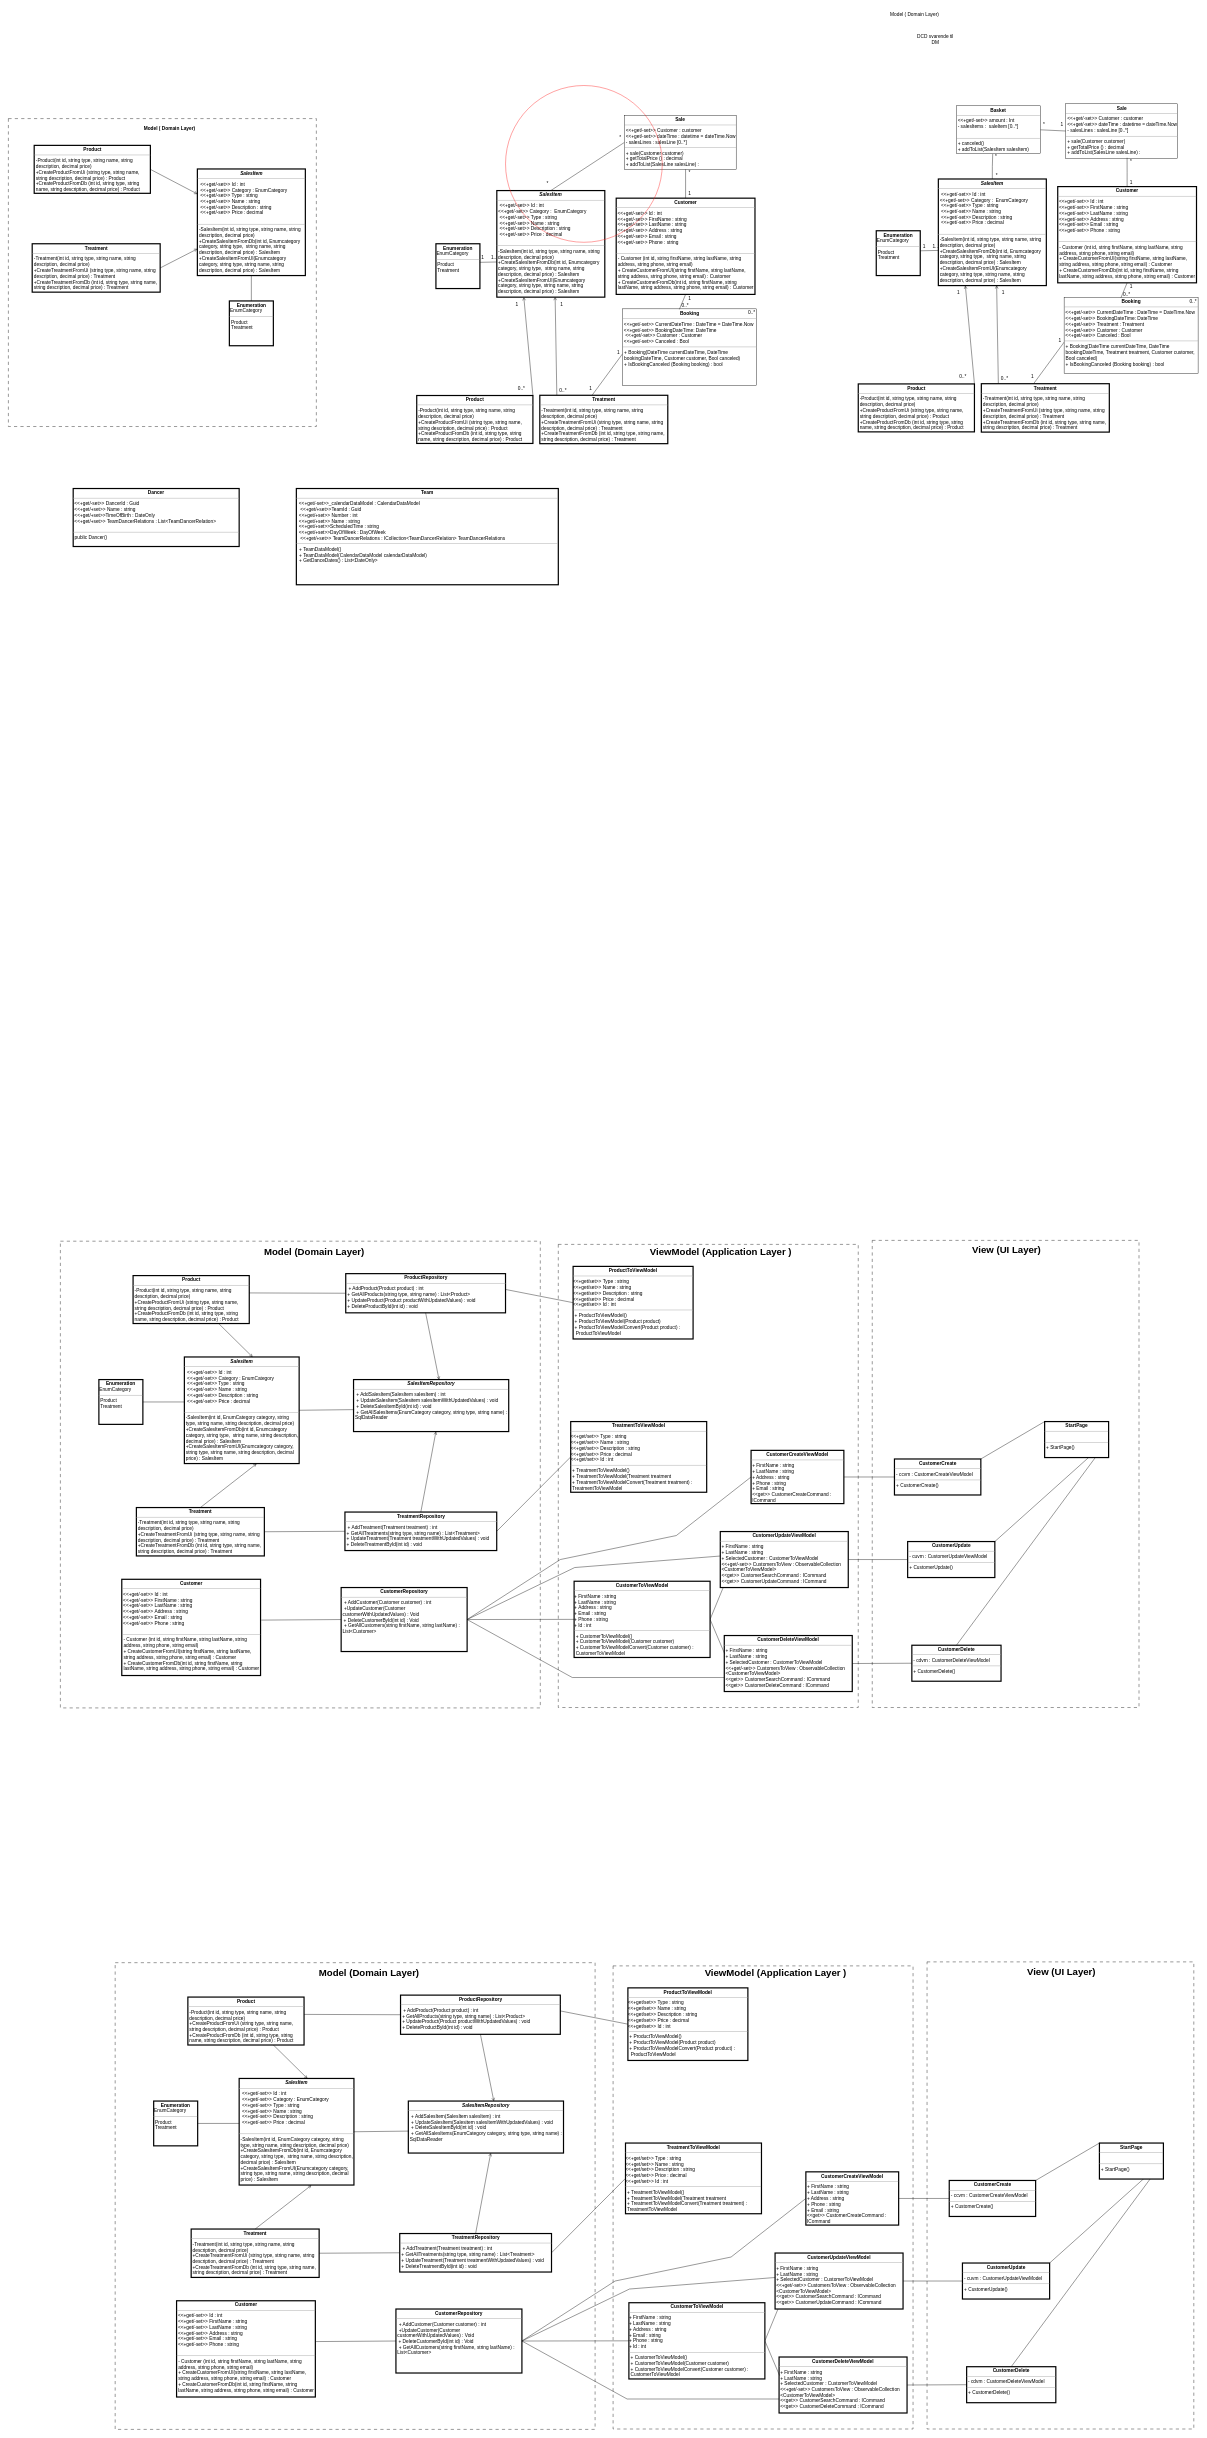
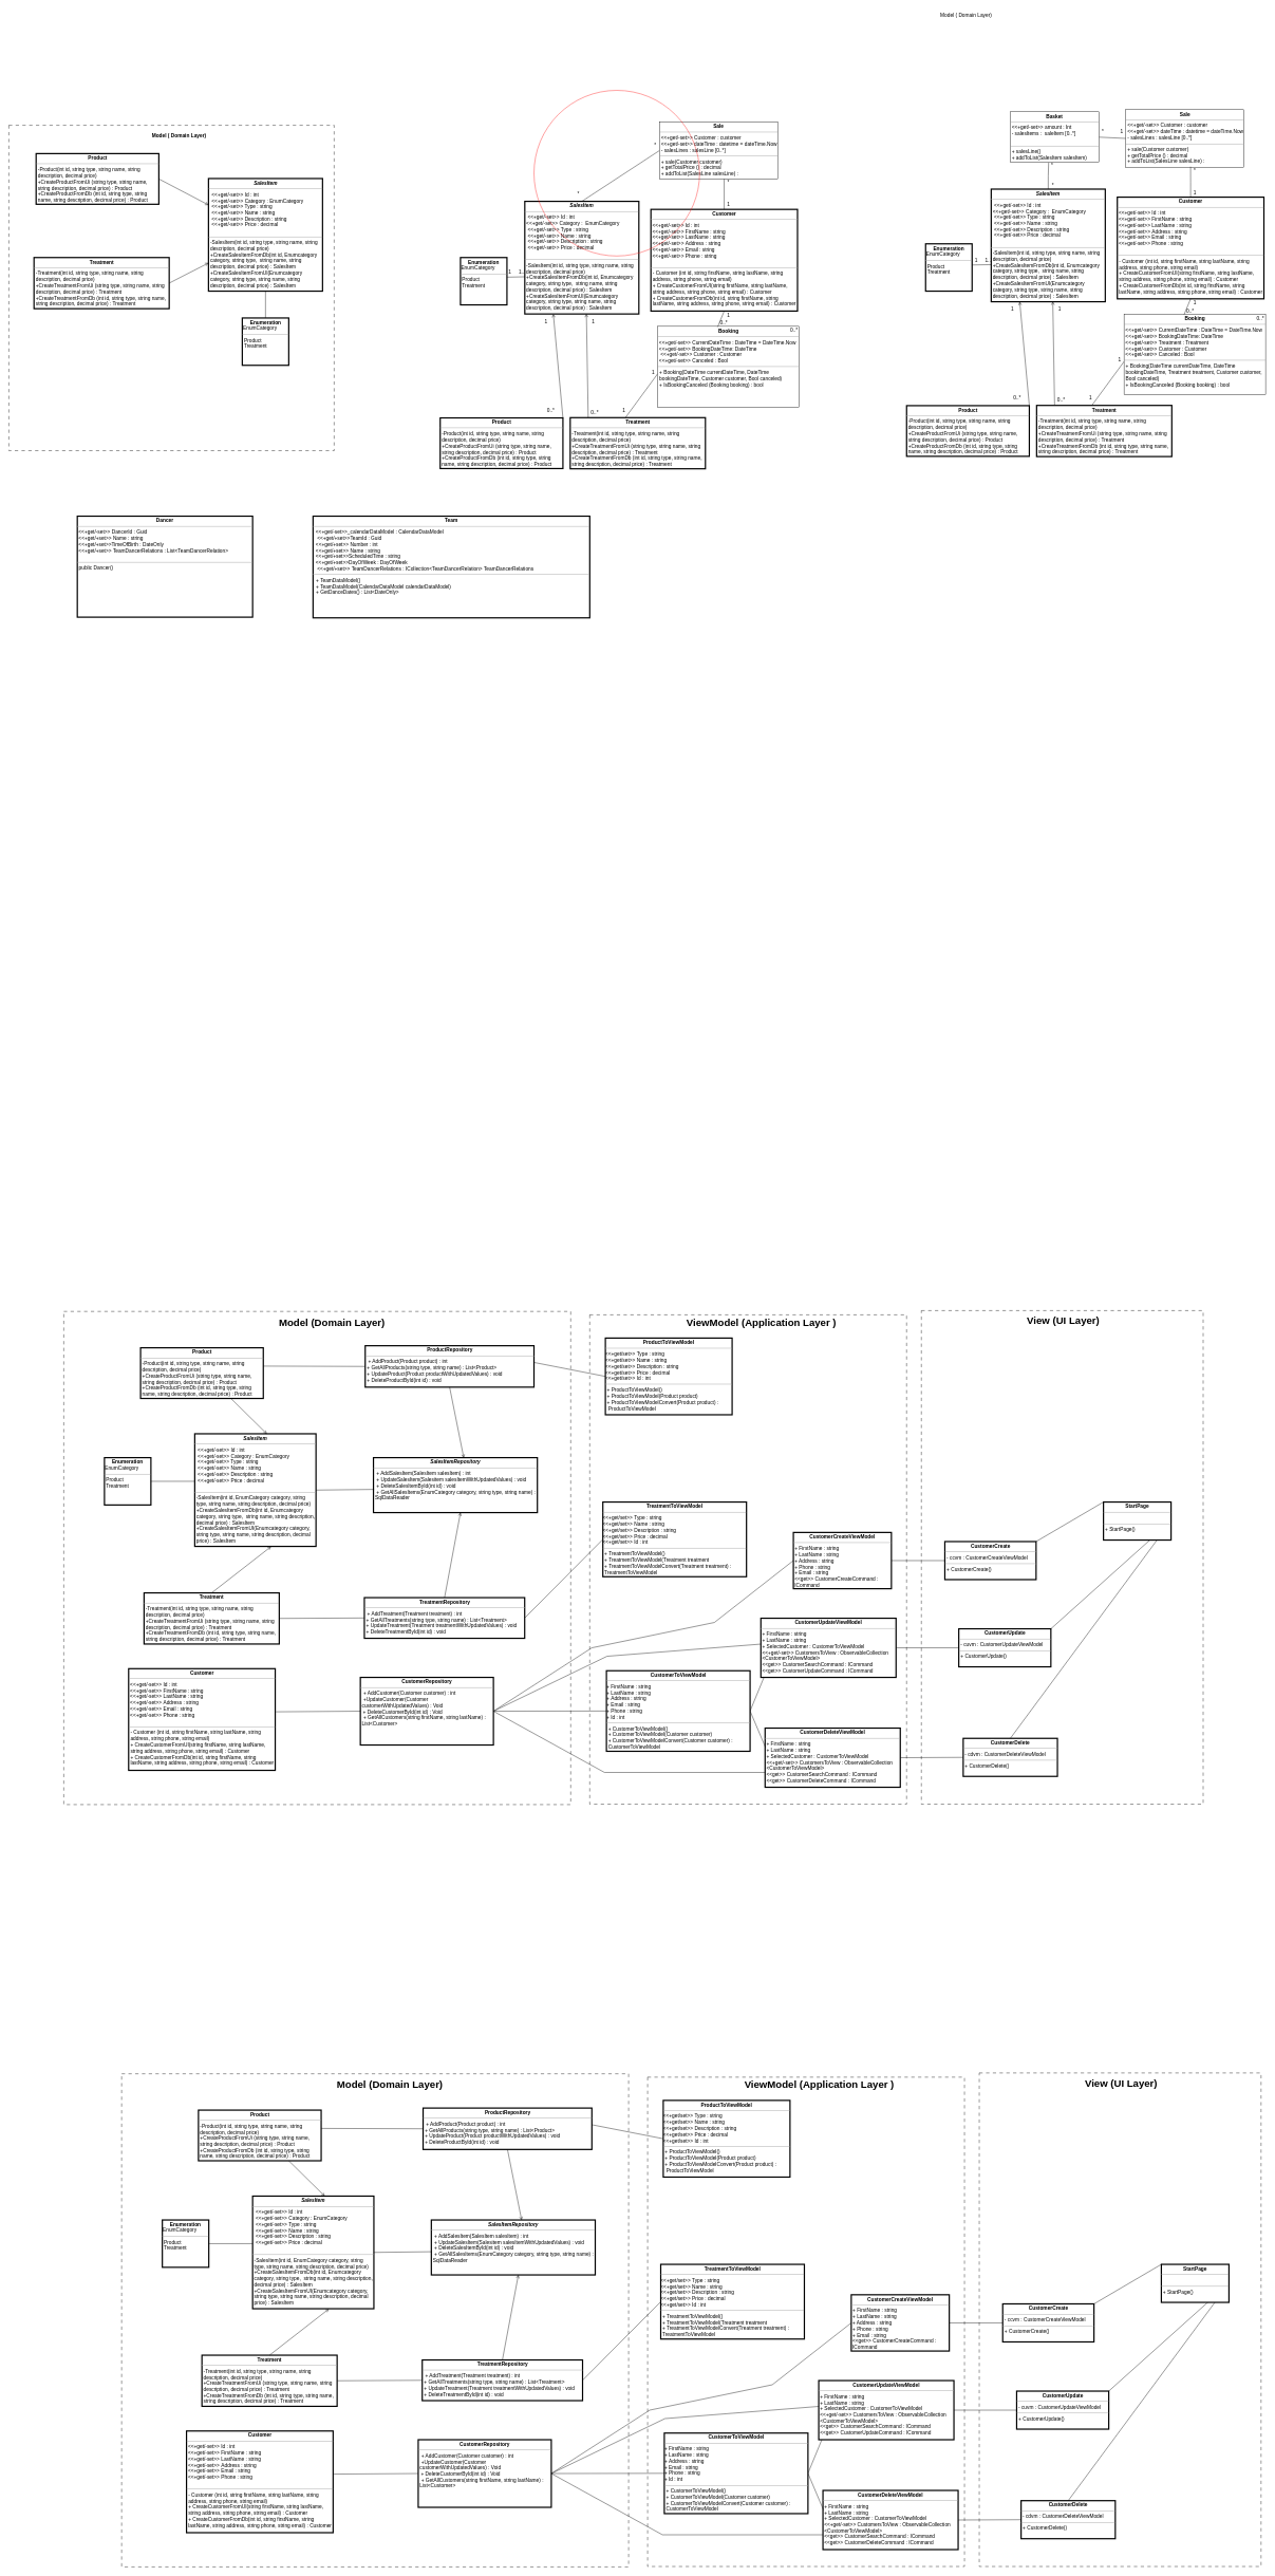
- <mxCell id="95" value="DCD svarende til DM" style="text;html=1;strokeColor=none;fillColor=none;align=center;verticalAlign=middle;whiteSpace=wrap;rounded=0;" parent="1" vertex="1"><mxGeometry x="2289" y="70" width="98" height="57" as="geometry" /></mxCell>
- <mxCell id="80" value="&lt;p style=&quot;margin:0px;margin-top:4px;text-align:center;&quot;&gt;&lt;b&gt;Basket&lt;/b&gt;&lt;/p&gt;&lt;hr size=&quot;1&quot;&gt;&lt;p style=&quot;margin:0px;margin-left:4px;&quot;&gt;&amp;lt;&amp;lt;+get/-set&amp;gt;&amp;gt; amount : Int&lt;br&gt;&lt;/p&gt;&lt;p style=&quot;margin:0px;margin-left:4px;&quot;&gt;- salesItems :&amp;nbsp; saleItem [0..*]&lt;/p&gt;&lt;br&gt;&lt;hr size=&quot;1&quot;&gt;&lt;p style=&quot;margin:0px;margin-left:4px;&quot;&gt;+ canceled()&lt;/p&gt;&lt;p style=&quot;margin:0px;margin-left:4px;&quot;&gt;+ addToList(SalesItem salesItem)&lt;/p&gt;" style="verticalAlign=top;align=left;overflow=fill;fontSize=12;fontFamily=Helvetica;html=1;whiteSpace=wrap;" parent="1" vertex="1"><mxGeometry x="2390.25" y="264.06" width="210" height="120" as="geometry" /></mxCell>
+ <mxCell id="80" value="&lt;p style=&quot;margin:0px;margin-top:4px;text-align:center;&quot;&gt;&lt;b&gt;Basket&lt;/b&gt;&lt;/p&gt;&lt;hr size=&quot;1&quot;&gt;&lt;p style=&quot;margin:0px;margin-left:4px;&quot;&gt;&amp;lt;&amp;lt;+get/-set&amp;gt;&amp;gt; amount : Int&lt;br&gt;&lt;/p&gt;&lt;p style=&quot;margin:0px;margin-left:4px;&quot;&gt;- salesItems :&amp;nbsp; saleItem [0..*]&lt;/p&gt;&lt;br&gt;&lt;hr size=&quot;1&quot;&gt;&lt;p style=&quot;margin:0px;margin-left:4px;&quot;&gt;+ salesLine()&lt;/p&gt;&lt;p style=&quot;margin:0px;margin-left:4px;&quot;&gt;+ addToList(SalesItem salesItem)&lt;/p&gt;" style="verticalAlign=top;align=left;overflow=fill;fontSize=12;fontFamily=Helvetica;html=1;whiteSpace=wrap;" parent="1" vertex="1"><mxGeometry x="2390.25" y="264.06" width="210" height="120" as="geometry" /></mxCell>
- <mxCell id="56" value="&lt;p style=&quot;margin:0px;margin-top:4px;text-align:center;&quot;&gt;&lt;b&gt;Dancer&lt;/b&gt;&lt;/p&gt;&lt;hr size=&quot;1&quot;&gt;&amp;nbsp;&amp;lt;&amp;lt;+get/-set&amp;gt;&amp;gt;&amp;nbsp;&lt;span style=&quot;background-color: initial;&quot;&gt;DancerId : Guid&lt;/span&gt;&lt;div style=&quot;border-color: var(--border-color);&quot;&gt;&amp;nbsp;&lt;span style=&quot;background-color: initial;&quot;&gt;&amp;lt;&amp;lt;+get/+set&amp;gt;&amp;gt;&amp;nbsp;&lt;/span&gt;&lt;span style=&quot;background-color: initial;&quot;&gt;Name : string&lt;/span&gt;&lt;/div&gt;&lt;div style=&quot;border-color: var(--border-color);&quot;&gt;&amp;nbsp;&lt;span style=&quot;background-color: initial;&quot;&gt;&amp;lt;&amp;lt;+get/+set&amp;gt;&amp;gt;&lt;/span&gt;&lt;span style=&quot;background-color: initial;&quot;&gt;TimeOfBirth : DateOnly&lt;/span&gt;&lt;/div&gt;&lt;div style=&quot;border-color: var(--border-color);&quot;&gt;&amp;nbsp;&lt;span style=&quot;background-color: initial;&quot;&gt;&amp;lt;&amp;lt;+get/+set&amp;gt;&amp;gt;&lt;/span&gt;&lt;span style=&quot;background-color: initial;&quot;&gt;&amp;nbsp;TeamDancerRelations :&amp;nbsp;&lt;/span&gt;&lt;span style=&quot;background-color: initial;&quot;&gt;List&amp;lt;TeamDancerRelation&amp;gt;&lt;/span&gt;&lt;/div&gt;&lt;br&gt;&lt;hr size=&quot;1&quot;&gt;&lt;p style=&quot;margin:0px;margin-left:4px;&quot;&gt;public Dancer()&lt;/p&gt;&lt;p style=&quot;margin:0px;margin-left:4px;&quot;&gt;&lt;br&gt;&lt;/p&gt;" style="verticalAlign=top;align=left;overflow=fill;fontSize=12;fontFamily=Helvetica;html=1;whiteSpace=wrap;strokeWidth=3;" parent="1" vertex="1"><mxGeometry x="182" y="1221" width="415" height="145" as="geometry" /></mxCell>
+ <mxCell id="56" value="&lt;p style=&quot;margin:0px;margin-top:4px;text-align:center;&quot;&gt;&lt;b&gt;Dancer&lt;/b&gt;&lt;/p&gt;&lt;hr size=&quot;1&quot;&gt;&amp;nbsp;&amp;lt;&amp;lt;+get/-set&amp;gt;&amp;gt;&amp;nbsp;&lt;span style=&quot;background-color: initial;&quot;&gt;DancerId : Guid&lt;/span&gt;&lt;div style=&quot;border-color: var(--border-color);&quot;&gt;&amp;nbsp;&lt;span style=&quot;background-color: initial;&quot;&gt;&amp;lt;&amp;lt;+get/+set&amp;gt;&amp;gt;&amp;nbsp;&lt;/span&gt;&lt;span style=&quot;background-color: initial;&quot;&gt;Name : string&lt;/span&gt;&lt;/div&gt;&lt;div style=&quot;border-color: var(--border-color);&quot;&gt;&amp;nbsp;&lt;span style=&quot;background-color: initial;&quot;&gt;&amp;lt;&amp;lt;+get/+set&amp;gt;&amp;gt;&lt;/span&gt;&lt;span style=&quot;background-color: initial;&quot;&gt;TimeOfBirth : DateOnly&lt;/span&gt;&lt;/div&gt;&lt;div style=&quot;border-color: var(--border-color);&quot;&gt;&amp;nbsp;&lt;span style=&quot;background-color: initial;&quot;&gt;&amp;lt;&amp;lt;+get/+set&amp;gt;&amp;gt;&lt;/span&gt;&lt;span style=&quot;background-color: initial;&quot;&gt;&amp;nbsp;TeamDancerRelations :&amp;nbsp;&lt;/span&gt;&lt;span style=&quot;background-color: initial;&quot;&gt;List&amp;lt;TeamDancerRelation&amp;gt;&lt;/span&gt;&lt;/div&gt;&lt;br&gt;&lt;hr size=&quot;1&quot;&gt;&lt;p style=&quot;margin:0px;margin-left:4px;&quot;&gt;public Dancer()&lt;/p&gt;&lt;p style=&quot;margin:0px;margin-left:4px;&quot;&gt;&lt;br&gt;&lt;/p&gt;" style="verticalAlign=top;align=left;overflow=fill;fontSize=12;fontFamily=Helvetica;html=1;whiteSpace=wrap;strokeWidth=3;" parent="1" vertex="1"><mxGeometry x="182" y="1221" width="415" height="239" as="geometry" /></mxCell>
